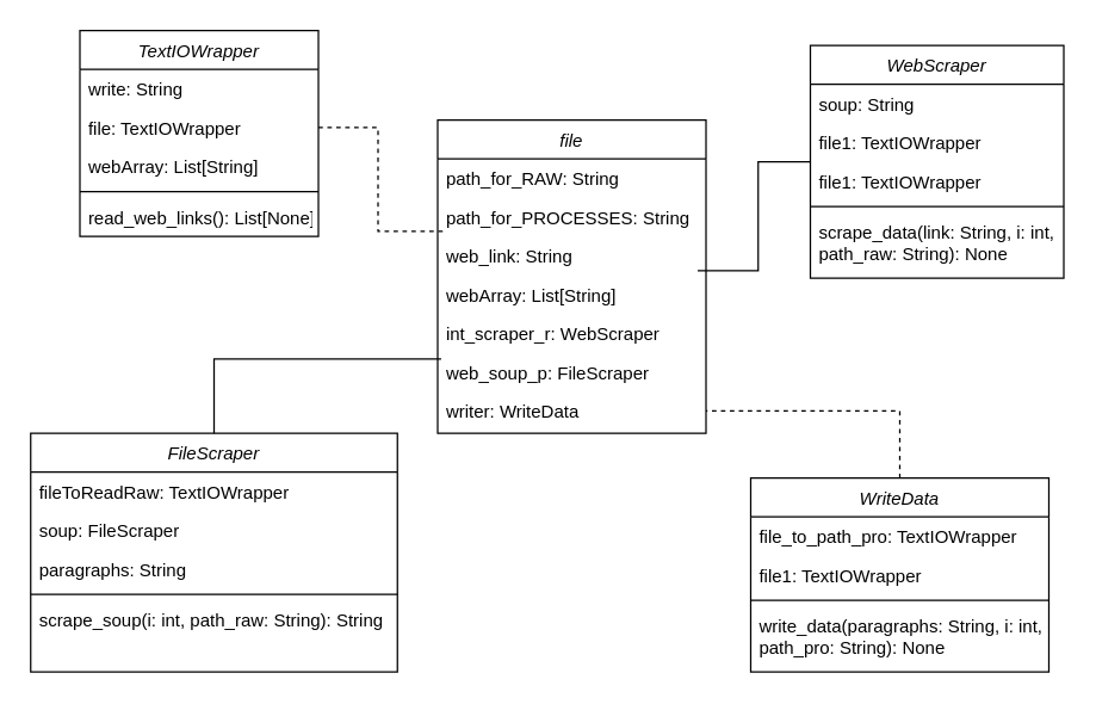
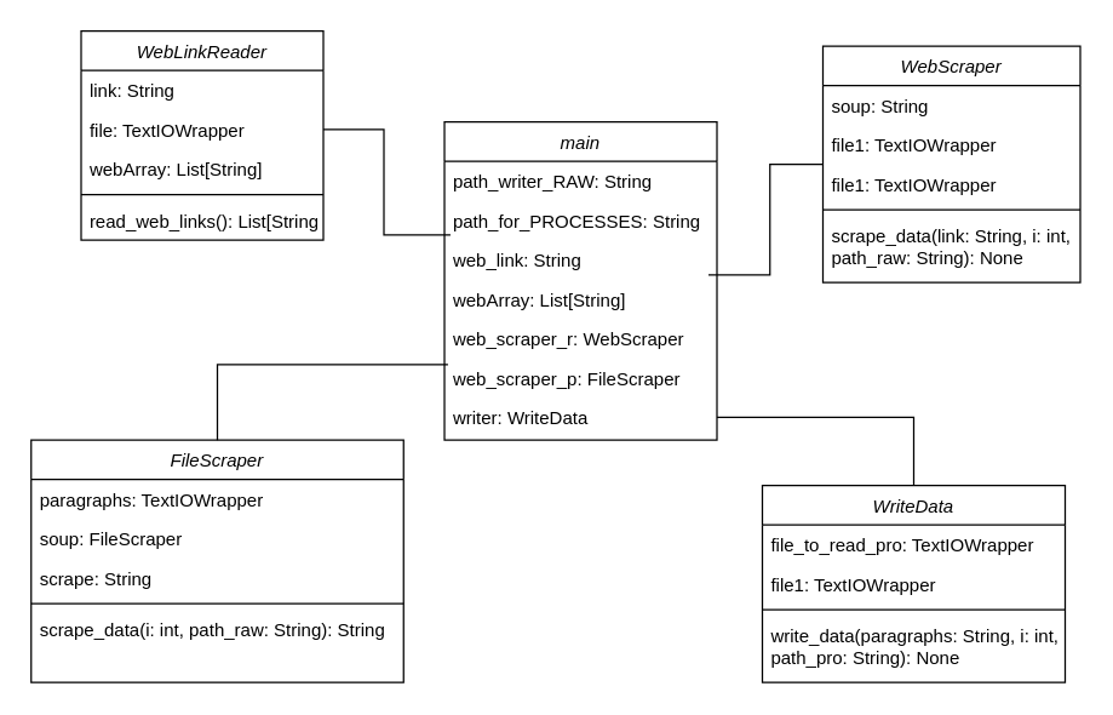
- <mxCell id="16" value="TextIOWrapper&#10;" style="swimlane;fontStyle=2;align=center;verticalAlign=top;childLayout=stackLayout;horizontal=1;startSize=26;horizontalStack=0;resizeParent=1;resizeLast=0;collapsible=1;marginBottom=0;rounded=0;shadow=0;strokeWidth=1;" vertex="1" parent="1"><mxGeometry x="53" y="20" width="160" height="138" as="geometry"><mxRectangle x="230" y="140" width="160" height="26" as="alternateBounds" /></mxGeometry></mxCell>
+ <mxCell id="16" value="WebLinkReader&#10;" style="swimlane;fontStyle=2;align=center;verticalAlign=top;childLayout=stackLayout;horizontal=1;startSize=26;horizontalStack=0;resizeParent=1;resizeLast=0;collapsible=1;marginBottom=0;rounded=0;shadow=0;strokeWidth=1;" vertex="1" parent="1"><mxGeometry x="53" y="20" width="160" height="138" as="geometry"><mxRectangle x="230" y="140" width="160" height="26" as="alternateBounds" /></mxGeometry></mxCell>
- <mxCell id="17" value="write: String" style="text;align=left;verticalAlign=top;spacingLeft=4;spacingRight=4;overflow=hidden;rotatable=0;points=[[0,0.5],[1,0.5]];portConstraint=eastwest;" vertex="1" parent="16"><mxGeometry y="26" width="160" height="26" as="geometry" /></mxCell>
+ <mxCell id="17" value="link: String" style="text;align=left;verticalAlign=top;spacingLeft=4;spacingRight=4;overflow=hidden;rotatable=0;points=[[0,0.5],[1,0.5]];portConstraint=eastwest;" vertex="1" parent="16"><mxGeometry y="26" width="160" height="26" as="geometry" /></mxCell>
- <mxCell id="2" value="file&#10;" style="swimlane;fontStyle=2;align=center;verticalAlign=top;childLayout=stackLayout;horizontal=1;startSize=26;horizontalStack=0;resizeParent=1;resizeLast=0;collapsible=1;marginBottom=0;rounded=0;shadow=0;strokeWidth=1;" vertex="1" parent="1"><mxGeometry x="293" y="80" width="180" height="210" as="geometry"><mxRectangle x="230" y="140" width="160" height="26" as="alternateBounds" /></mxGeometry></mxCell>
+ <mxCell id="2" value="main&#10;" style="swimlane;fontStyle=2;align=center;verticalAlign=top;childLayout=stackLayout;horizontal=1;startSize=26;horizontalStack=0;resizeParent=1;resizeLast=0;collapsible=1;marginBottom=0;rounded=0;shadow=0;strokeWidth=1;" vertex="1" parent="1"><mxGeometry x="293" y="80" width="180" height="210" as="geometry"><mxRectangle x="230" y="140" width="160" height="26" as="alternateBounds" /></mxGeometry></mxCell>
- <mxCell id="3" value="path_for_RAW: String" style="text;align=left;verticalAlign=top;spacingLeft=4;spacingRight=4;overflow=hidden;rotatable=0;points=[[0,0.5],[1,0.5]];portConstraint=eastwest;" vertex="1" parent="2"><mxGeometry y="26" width="180" height="26" as="geometry" /></mxCell>
+ <mxCell id="3" value="path_writer_RAW: String" style="text;align=left;verticalAlign=top;spacingLeft=4;spacingRight=4;overflow=hidden;rotatable=0;points=[[0,0.5],[1,0.5]];portConstraint=eastwest;" vertex="1" parent="2"><mxGeometry y="26" width="180" height="26" as="geometry" /></mxCell>
- <mxCell id="34" style="edgeStyle=orthogonalEdgeStyle;rounded=0;orthogonalLoop=1;jettySize=auto;html=1;entryX=0.022;entryY=-0.131;entryDx=0;entryDy=0;entryPerimeter=0;endArrow=none;endFill=0;dashed=1;" edge="1" parent="1" source="18" target="5"><mxGeometry relative="1" as="geometry" /></mxCell>
+ <mxCell id="34" style="edgeStyle=orthogonalEdgeStyle;rounded=0;orthogonalLoop=1;jettySize=auto;html=1;entryX=0.022;entryY=-0.131;entryDx=0;entryDy=0;entryPerimeter=0;endArrow=none;endFill=0;" edge="1" parent="1" source="18" target="5"><mxGeometry relative="1" as="geometry" /></mxCell>
- <mxCell id="21" value="read_web_links(): List[None]" style="text;align=left;verticalAlign=top;spacingLeft=4;spacingRight=4;overflow=hidden;rotatable=0;points=[[0,0.5],[1,0.5]];portConstraint=eastwest;" vertex="1" parent="16"><mxGeometry y="112" width="160" height="26" as="geometry" /></mxCell>
+ <mxCell id="21" value="read_web_links(): List[String]" style="text;align=left;verticalAlign=top;spacingLeft=4;spacingRight=4;overflow=hidden;rotatable=0;points=[[0,0.5],[1,0.5]];portConstraint=eastwest;" vertex="1" parent="16"><mxGeometry y="112" width="160" height="26" as="geometry" /></mxCell>
- <mxCell id="7" value="int_scraper_r: WebScraper" style="text;align=left;verticalAlign=top;spacingLeft=4;spacingRight=4;overflow=hidden;rotatable=0;points=[[0,0.5],[1,0.5]];portConstraint=eastwest;rounded=0;shadow=0;html=0;" vertex="1" parent="2"><mxGeometry y="130" width="180" height="26" as="geometry" /></mxCell>
+ <mxCell id="7" value="web_scraper_r: WebScraper" style="text;align=left;verticalAlign=top;spacingLeft=4;spacingRight=4;overflow=hidden;rotatable=0;points=[[0,0.5],[1,0.5]];portConstraint=eastwest;rounded=0;shadow=0;html=0;" vertex="1" parent="2"><mxGeometry y="130" width="180" height="26" as="geometry" /></mxCell>
- <mxCell id="8" value="web_soup_p: FileScraper" style="text;align=left;verticalAlign=top;spacingLeft=4;spacingRight=4;overflow=hidden;rotatable=0;points=[[0,0.5],[1,0.5]];portConstraint=eastwest;rounded=0;shadow=0;html=0;" vertex="1" parent="2"><mxGeometry y="156" width="180" height="26" as="geometry" /></mxCell>
+ <mxCell id="8" value="web_scraper_p: FileScraper" style="text;align=left;verticalAlign=top;spacingLeft=4;spacingRight=4;overflow=hidden;rotatable=0;points=[[0,0.5],[1,0.5]];portConstraint=eastwest;rounded=0;shadow=0;html=0;" vertex="1" parent="2"><mxGeometry y="156" width="180" height="26" as="geometry" /></mxCell>
- <mxCell id="10" style="edgeStyle=orthogonalEdgeStyle;rounded=0;orthogonalLoop=1;jettySize=auto;html=1;entryX=1;entryY=0.5;entryDx=0;entryDy=0;endArrow=none;endFill=0;dashed=1;" edge="1" parent="1" source="11" target="9"><mxGeometry relative="1" as="geometry" /></mxCell>
+ <mxCell id="10" style="edgeStyle=orthogonalEdgeStyle;rounded=0;orthogonalLoop=1;jettySize=auto;html=1;entryX=1;entryY=0.5;entryDx=0;entryDy=0;endArrow=none;endFill=0;" edge="1" parent="1" source="11" target="9"><mxGeometry relative="1" as="geometry" /></mxCell>
- <mxCell id="23" value="fileToReadRaw: TextIOWrapper" style="text;align=left;verticalAlign=top;spacingLeft=4;spacingRight=4;overflow=hidden;rotatable=0;points=[[0,0.5],[1,0.5]];portConstraint=eastwest;" vertex="1" parent="22"><mxGeometry y="26" width="246" height="26" as="geometry" /></mxCell>
+ <mxCell id="23" value="paragraphs: TextIOWrapper" style="text;align=left;verticalAlign=top;spacingLeft=4;spacingRight=4;overflow=hidden;rotatable=0;points=[[0,0.5],[1,0.5]];portConstraint=eastwest;" vertex="1" parent="22"><mxGeometry y="26" width="246" height="26" as="geometry" /></mxCell>
- <mxCell id="12" value="file_to_path_pro: TextIOWrapper" style="text;align=left;verticalAlign=top;spacingLeft=4;spacingRight=4;overflow=hidden;rotatable=0;points=[[0,0.5],[1,0.5]];portConstraint=eastwest;" vertex="1" parent="11"><mxGeometry y="26" width="200" height="26" as="geometry" /></mxCell>
+ <mxCell id="12" value="file_to_read_pro: TextIOWrapper" style="text;align=left;verticalAlign=top;spacingLeft=4;spacingRight=4;overflow=hidden;rotatable=0;points=[[0,0.5],[1,0.5]];portConstraint=eastwest;" vertex="1" parent="11"><mxGeometry y="26" width="200" height="26" as="geometry" /></mxCell>
- <mxCell id="25" value="paragraphs: String" style="text;align=left;verticalAlign=top;spacingLeft=4;spacingRight=4;overflow=hidden;rotatable=0;points=[[0,0.5],[1,0.5]];portConstraint=eastwest;rounded=0;shadow=0;html=0;" vertex="1" parent="22"><mxGeometry y="78" width="246" height="26" as="geometry" /></mxCell>
+ <mxCell id="25" value="scrape: String" style="text;align=left;verticalAlign=top;spacingLeft=4;spacingRight=4;overflow=hidden;rotatable=0;points=[[0,0.5],[1,0.5]];portConstraint=eastwest;rounded=0;shadow=0;html=0;" vertex="1" parent="22"><mxGeometry y="78" width="246" height="26" as="geometry" /></mxCell>
- <mxCell id="27" value="scrape_soup(i: int, path_raw: String): String" style="text;align=left;verticalAlign=top;spacingLeft=4;spacingRight=4;overflow=hidden;rotatable=0;points=[[0,0.5],[1,0.5]];portConstraint=eastwest;" vertex="1" parent="22"><mxGeometry y="112" width="246" height="48" as="geometry" /></mxCell>
+ <mxCell id="27" value="scrape_data(i: int, path_raw: String): String" style="text;align=left;verticalAlign=top;spacingLeft=4;spacingRight=4;overflow=hidden;rotatable=0;points=[[0,0.5],[1,0.5]];portConstraint=eastwest;" vertex="1" parent="22"><mxGeometry y="112" width="246" height="48" as="geometry" /></mxCell>
